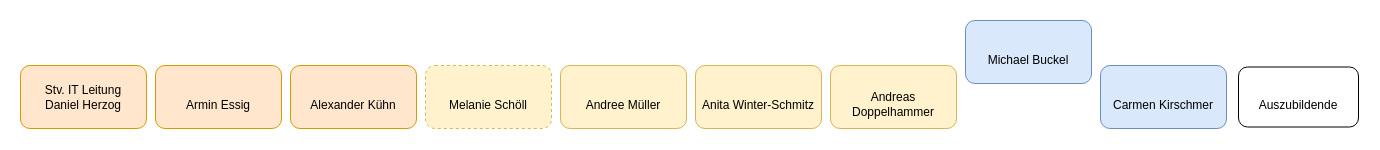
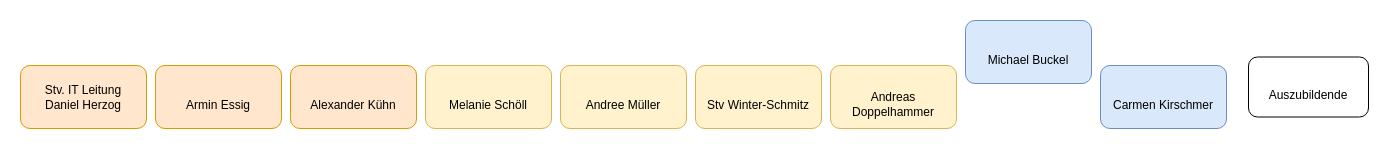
- <mxCell id="7" value="&lt;div&gt;&lt;br&gt;&lt;/div&gt;&lt;div&gt;Melanie Schöll&lt;/div&gt;" style="rounded=1;whiteSpace=wrap;html=1;fillColor=#fff2cc;strokeColor=#d6b656;dashed=1;" parent="1" vertex="1"><mxGeometry x="425" y="65" width="126" height="63" as="geometry" /></mxCell>
+ <mxCell id="7" value="&lt;div&gt;&lt;br&gt;&lt;/div&gt;&lt;div&gt;Melanie Schöll&lt;/div&gt;" style="rounded=1;whiteSpace=wrap;html=1;fillColor=#fff2cc;strokeColor=#d6b656;" parent="1" vertex="1"><mxGeometry x="425" y="65" width="126" height="63" as="geometry" /></mxCell>
- <mxCell id="11" value="&lt;div&gt;&lt;br&gt;Auszubildende&lt;/div&gt;" style="rounded=1;whiteSpace=wrap;html=1;" parent="1" vertex="1"><mxGeometry x="1238" y="66.5" width="120" height="60" as="geometry" /></mxCell>
+ <mxCell id="11" value="&lt;div&gt;&lt;br&gt;Auszubildende&lt;/div&gt;" style="rounded=1;whiteSpace=wrap;html=1;" parent="1" vertex="1"><mxGeometry x="1248" y="56.5" width="120" height="60" as="geometry" /></mxCell>
- <mxCell id="5" value="&lt;div&gt;&lt;br&gt;&lt;/div&gt;&lt;div&gt;Anita Winter-Schmitz&lt;/div&gt;" style="rounded=1;whiteSpace=wrap;html=1;fillColor=#fff2cc;strokeColor=#d6b656;" parent="1" vertex="1"><mxGeometry x="695" y="65" width="126" height="63" as="geometry" /></mxCell>
+ <mxCell id="5" value="&lt;div&gt;&lt;br&gt;&lt;/div&gt;&lt;div&gt;Stv Winter-Schmitz&lt;/div&gt;" style="rounded=1;whiteSpace=wrap;html=1;fillColor=#fff2cc;strokeColor=#d6b656;" parent="1" vertex="1"><mxGeometry x="695" y="65" width="126" height="63" as="geometry" /></mxCell>
